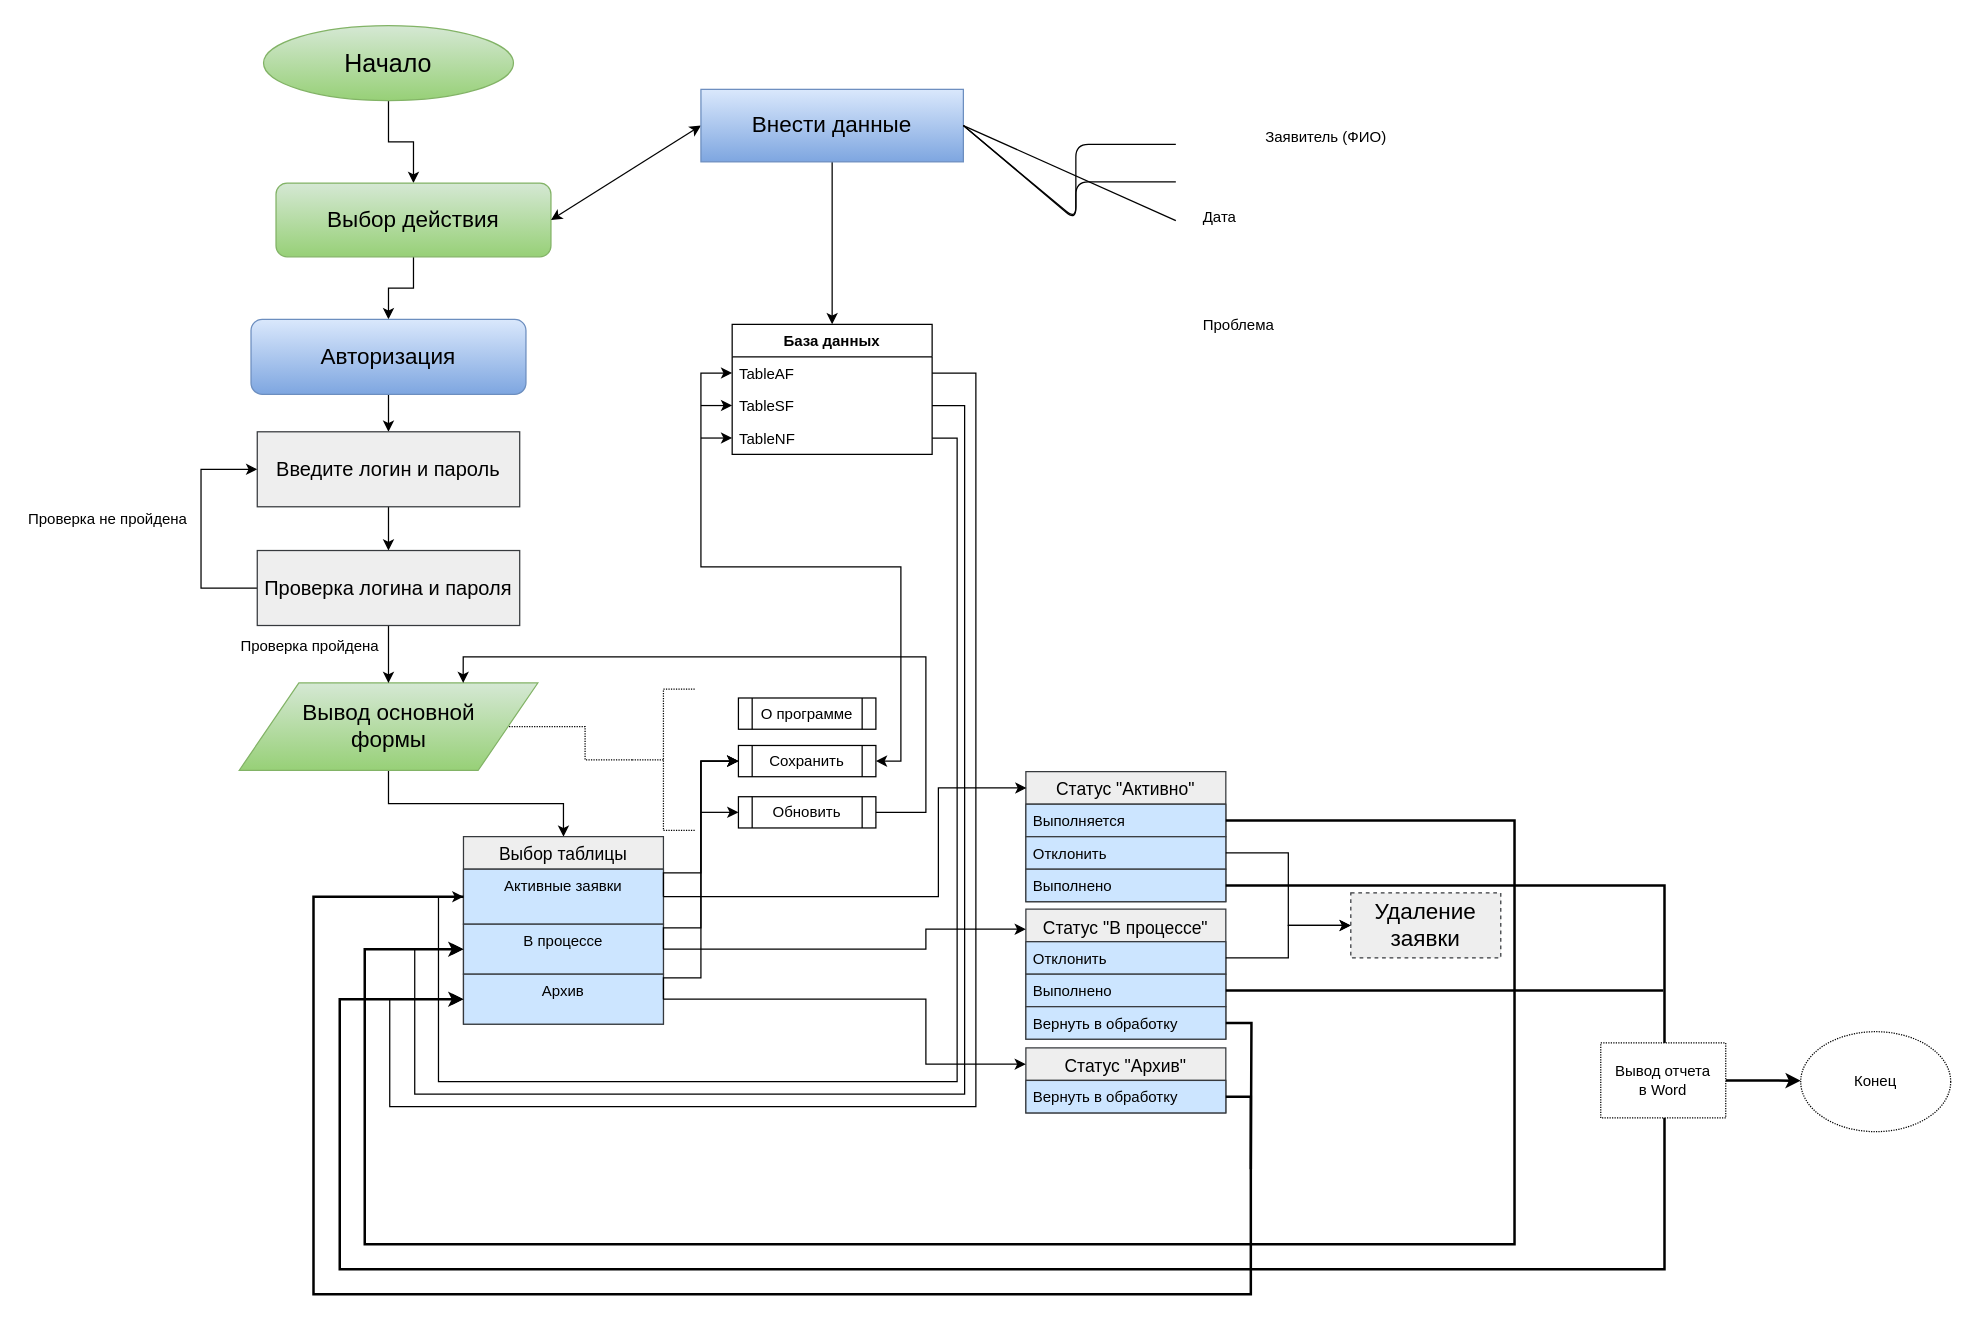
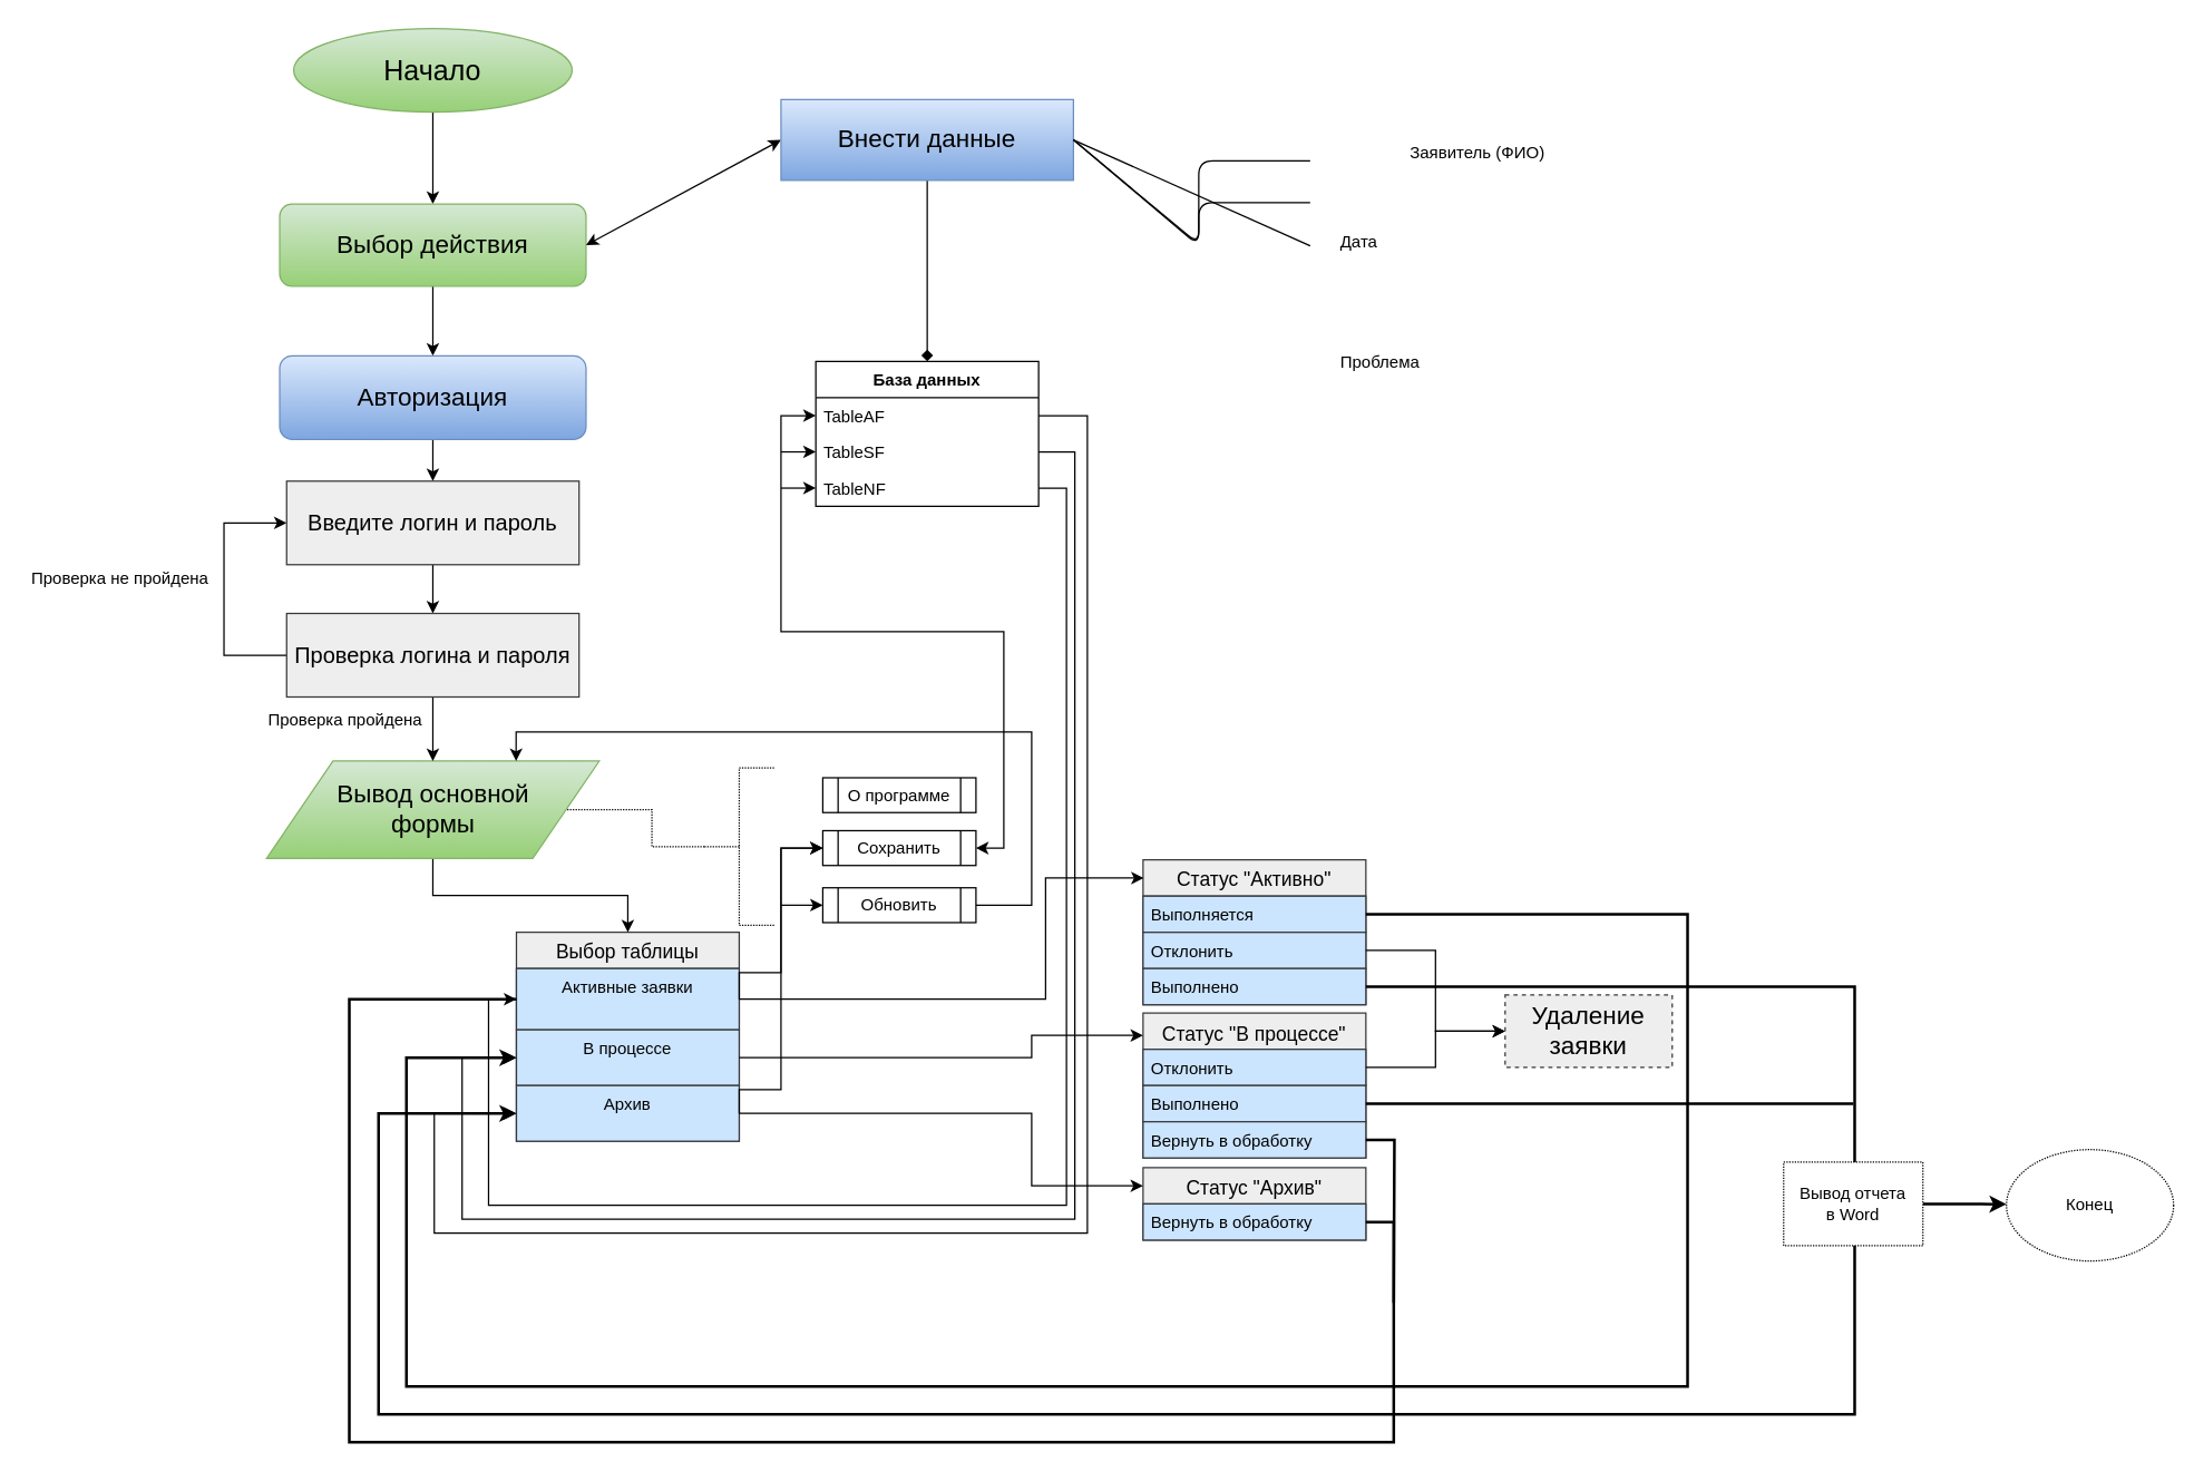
- <mxCell id="7" value="&lt;font size=&quot;4&quot;&gt;Выбор действия&lt;/font&gt;" style="rounded=1;whiteSpace=wrap;html=1;fillColor=#d5e8d4;strokeColor=#82b366;gradientColor=#97d077;" parent="1" vertex="1"><mxGeometry x="220" y="146" width="220" height="59" as="geometry" /></mxCell>
+ <mxCell id="7" value="&lt;font size=&quot;4&quot;&gt;Выбор действия&lt;/font&gt;" style="rounded=1;whiteSpace=wrap;html=1;fillColor=#d5e8d4;strokeColor=#82b366;gradientColor=#97d077;" parent="1" vertex="1"><mxGeometry x="200" y="146" width="220" height="59" as="geometry" /></mxCell>
- <mxCell id="9" style="edgeStyle=orthogonalEdgeStyle;rounded=0;orthogonalLoop=1;jettySize=auto;html=1;exitX=0.5;exitY=1;exitDx=0;exitDy=0;entryX=0.5;entryY=0;entryDx=0;entryDy=0;" edge="1" parent="1" source="10" target="39"><mxGeometry relative="1" as="geometry" /></mxCell>
+ <mxCell id="9" style="edgeStyle=orthogonalEdgeStyle;rounded=0;orthogonalLoop=1;jettySize=auto;html=1;exitX=0.5;exitY=1;exitDx=0;exitDy=0;entryX=0.5;entryY=0;entryDx=0;entryDy=0;endArrow=diamond;" edge="1" parent="1" source="10" target="39"><mxGeometry relative="1" as="geometry" /></mxCell>
- <mxCell id="50" style="edgeStyle=orthogonalEdgeStyle;rounded=0;orthogonalLoop=1;jettySize=auto;html=1;exitX=1;exitY=0.5;exitDx=0;exitDy=0;entryX=0;entryY=0.5;entryDx=0;entryDy=0;" edge="1" parent="1" source="28" target="44"><mxGeometry relative="1" as="geometry"><mxPoint x="570" y="585" as="targetPoint" /><Array as="points"><mxPoint x="530" y="742" /><mxPoint x="560" y="742" /><mxPoint x="560" y="609" /></Array></mxGeometry></mxCell>
